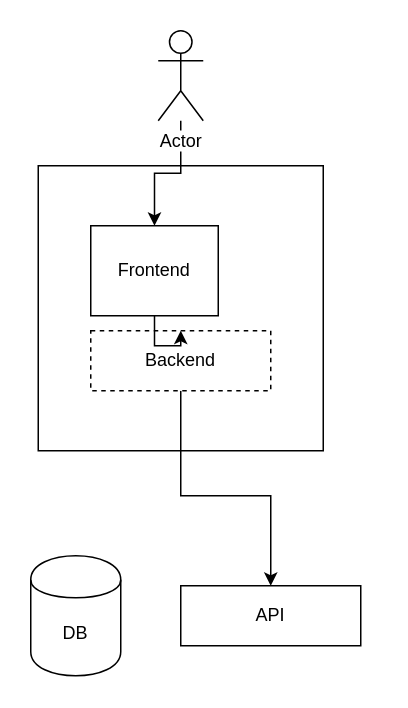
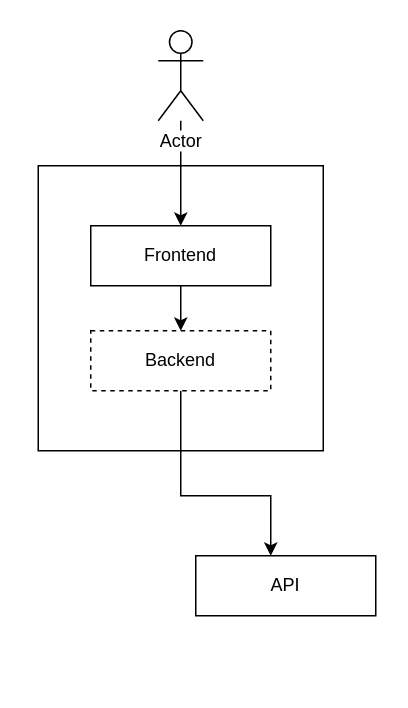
- <mxCell id="7" value="Frontend" style="rounded=0;whiteSpace=wrap;html=1;" vertex="1" parent="1"><mxGeometry x="60" y="150" width="85" height="60" as="geometry" /></mxCell>
+ <mxCell id="7" value="Frontend" style="rounded=0;whiteSpace=wrap;html=1;" vertex="1" parent="1"><mxGeometry x="60" y="150" width="120" height="40" as="geometry" /></mxCell>
- <mxCell id="5" value="DB" style="shape=cylinder;whiteSpace=wrap;html=1;boundedLbl=1;backgroundOutline=1;" vertex="1" parent="1"><mxGeometry x="20" y="370" width="60" height="80" as="geometry" /></mxCell>
- <mxCell id="10" value="API" style="rounded=0;whiteSpace=wrap;html=1;fillColor=#ffffff;" vertex="1" parent="1"><mxGeometry x="120" y="390" width="120" height="40" as="geometry" /></mxCell>
+ <mxCell id="10" value="API" style="rounded=0;whiteSpace=wrap;html=1;fillColor=#ffffff;" vertex="1" parent="1"><mxGeometry x="130" y="370" width="120" height="40" as="geometry" /></mxCell>
